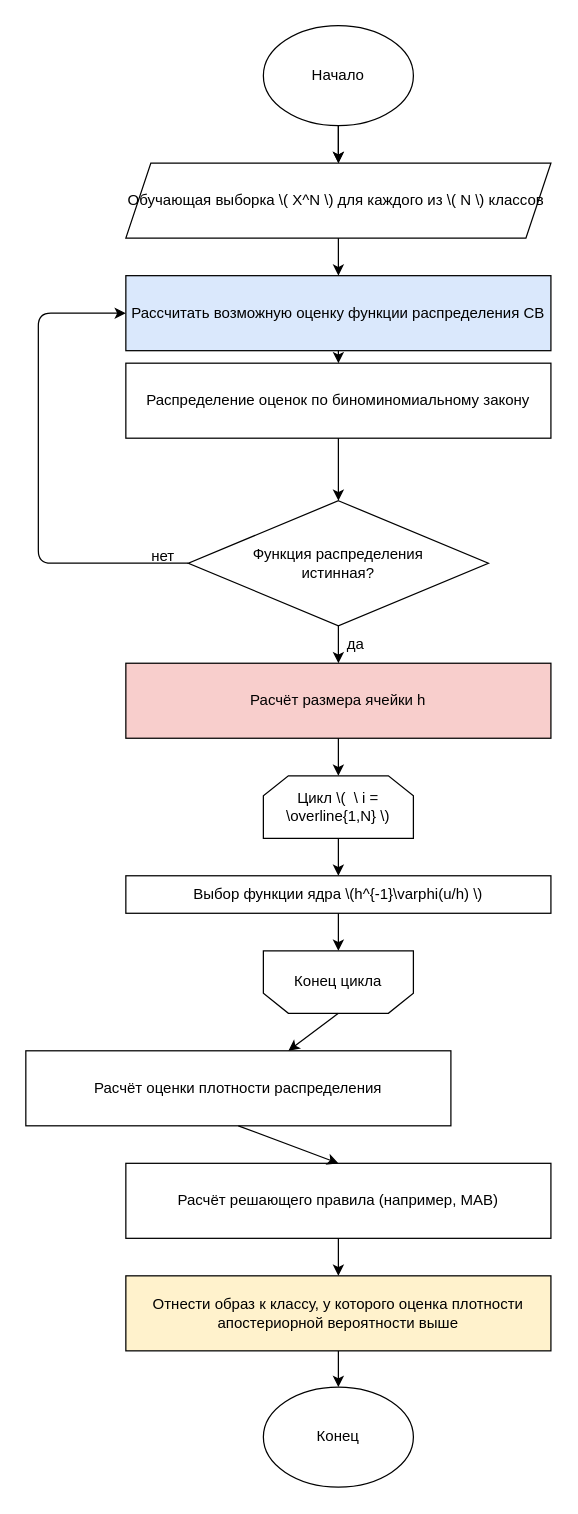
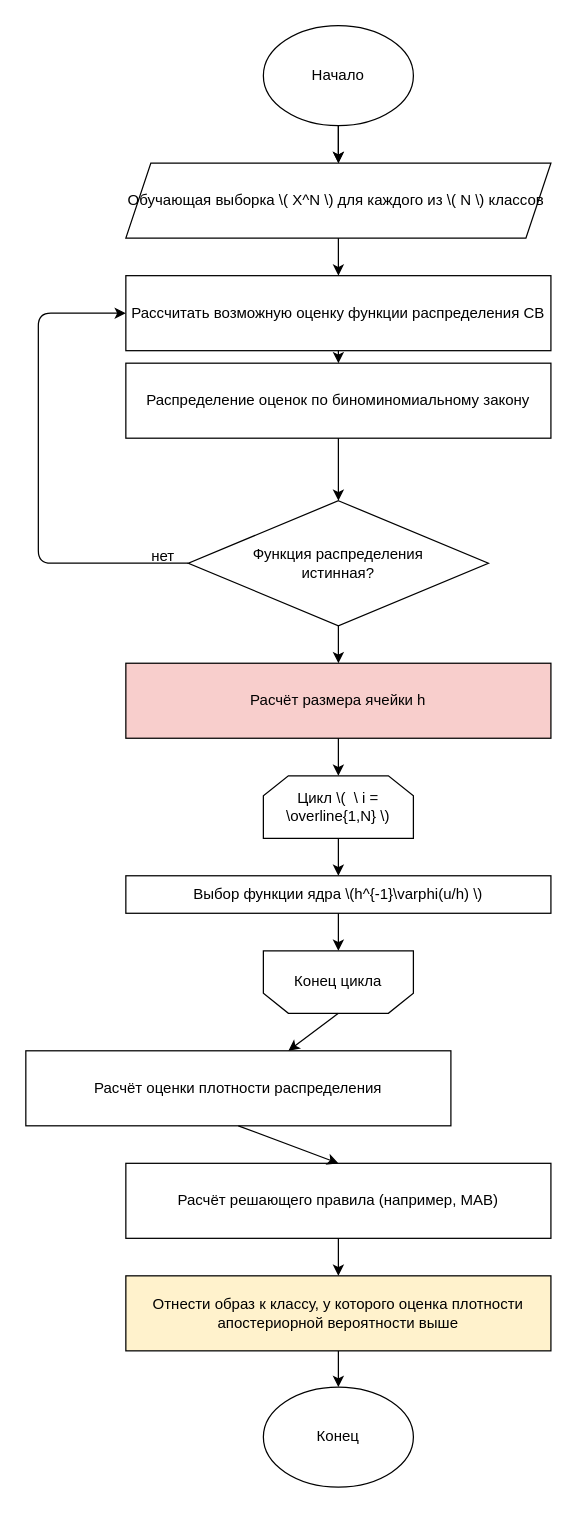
- <mxCell id="6" value="Рассчитать возможную оценку функции распределения СВ" style="rounded=0;whiteSpace=wrap;html=1;fillColor=#dae8fc;" parent="1" vertex="1"><mxGeometry x="100" y="220" width="340" height="60" as="geometry" /></mxCell>
+ <mxCell id="6" value="Рассчитать возможную оценку функции распределения СВ" style="rounded=0;whiteSpace=wrap;html=1;" parent="1" vertex="1"><mxGeometry x="100" y="220" width="340" height="60" as="geometry" /></mxCell>
- <mxCell id="18" value="да" style="text;html=1;strokeColor=none;fillColor=none;align=center;verticalAlign=middle;whiteSpace=wrap;rounded=0;" parent="1" vertex="1"><mxGeometry x="254" y="500" width="60" height="30" as="geometry" /></mxCell>
